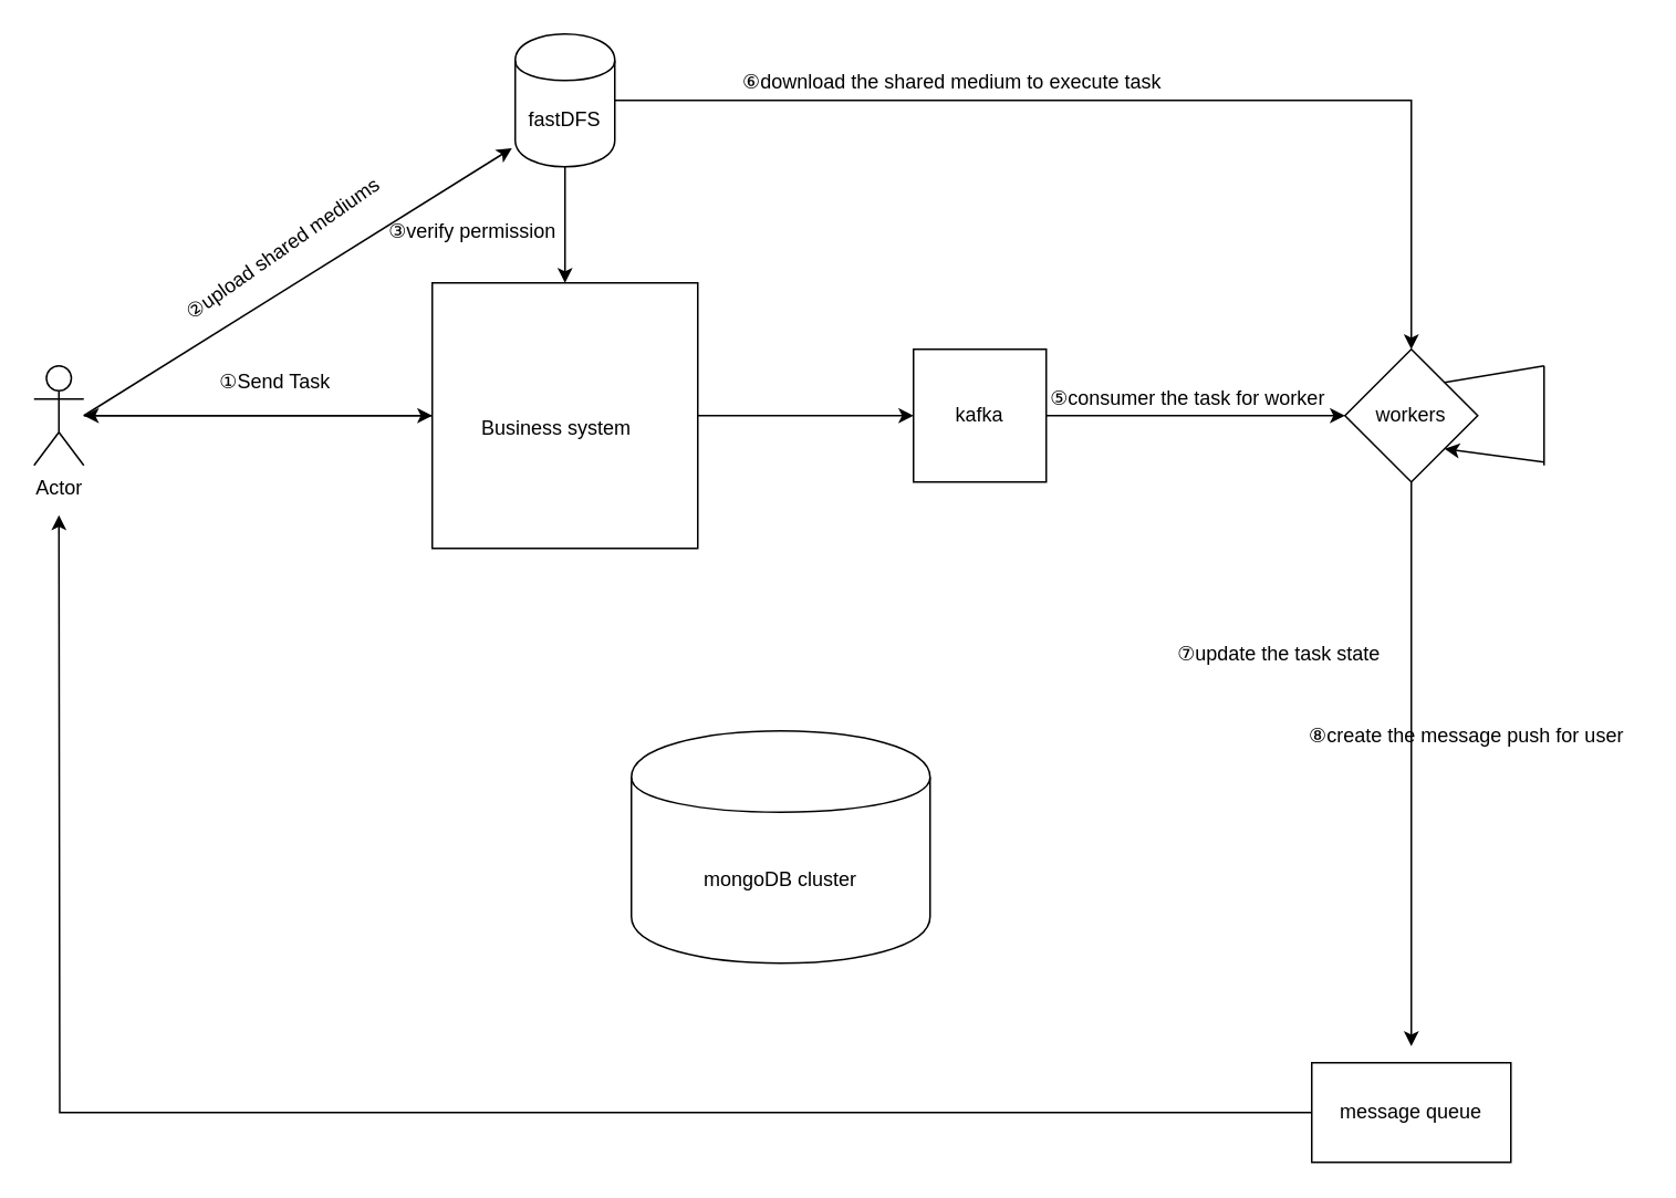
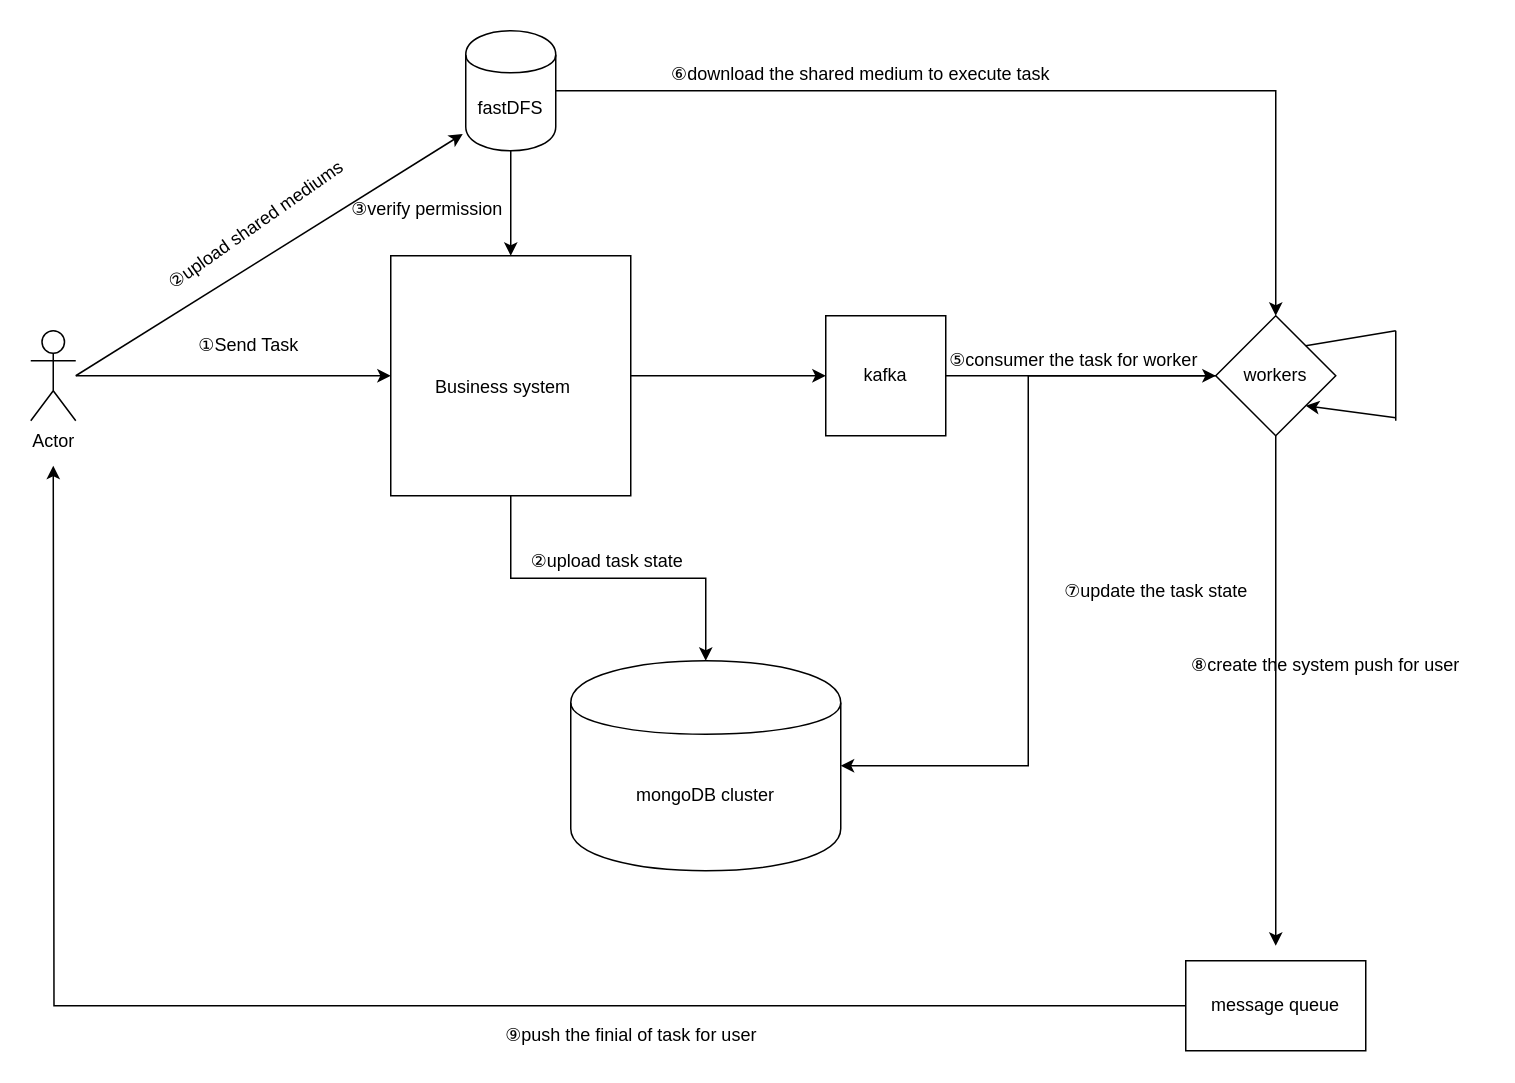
- <mxCell id="3" style="edgeStyle=orthogonalEdgeStyle;rounded=0;orthogonalLoop=1;jettySize=auto;html=1;" parent="1" source="4" target="5" edge="1"><mxGeometry relative="1" as="geometry" /></mxCell>
+ <mxCell id="3" style="edgeStyle=orthogonalEdgeStyle;rounded=0;orthogonalLoop=1;jettySize=auto;html=1;" parent="1" source="4" target="21" edge="1"><mxGeometry relative="1" as="geometry" /></mxCell>
+ <mxCell id="22" value="②upload task state" style="text;html=1;align=center;verticalAlign=middle;resizable=0;points=[];autosize=1;" parent="1" vertex="1"><mxGeometry x="344" y="364" width="120" height="20" as="geometry" /></mxCell>
+ <mxCell id="14" style="edgeStyle=orthogonalEdgeStyle;rounded=0;orthogonalLoop=1;jettySize=auto;html=1;entryX=1;entryY=0.5;entryDx=0;entryDy=0;" parent="1" source="16" target="21" edge="1"><mxGeometry relative="1" as="geometry" /></mxCell>
- <mxCell id="26" value="⑧create the message push for user" style="text;html=1;align=center;verticalAlign=middle;resizable=0;points=[];autosize=1;" parent="1" vertex="1"><mxGeometry x="778" y="433" width="210" height="20" as="geometry" /></mxCell>
+ <mxCell id="26" value="⑧create the system push for user" style="text;html=1;align=center;verticalAlign=middle;resizable=0;points=[];autosize=1;" parent="1" vertex="1"><mxGeometry x="778" y="433" width="210" height="20" as="geometry" /></mxCell>
+ <mxCell id="27" value="⑨push the finial of task for user" style="text;html=1;align=center;verticalAlign=middle;resizable=0;points=[];autosize=1;" parent="1" vertex="1"><mxGeometry x="330" y="680" width="180" height="20" as="geometry" /></mxCell>
